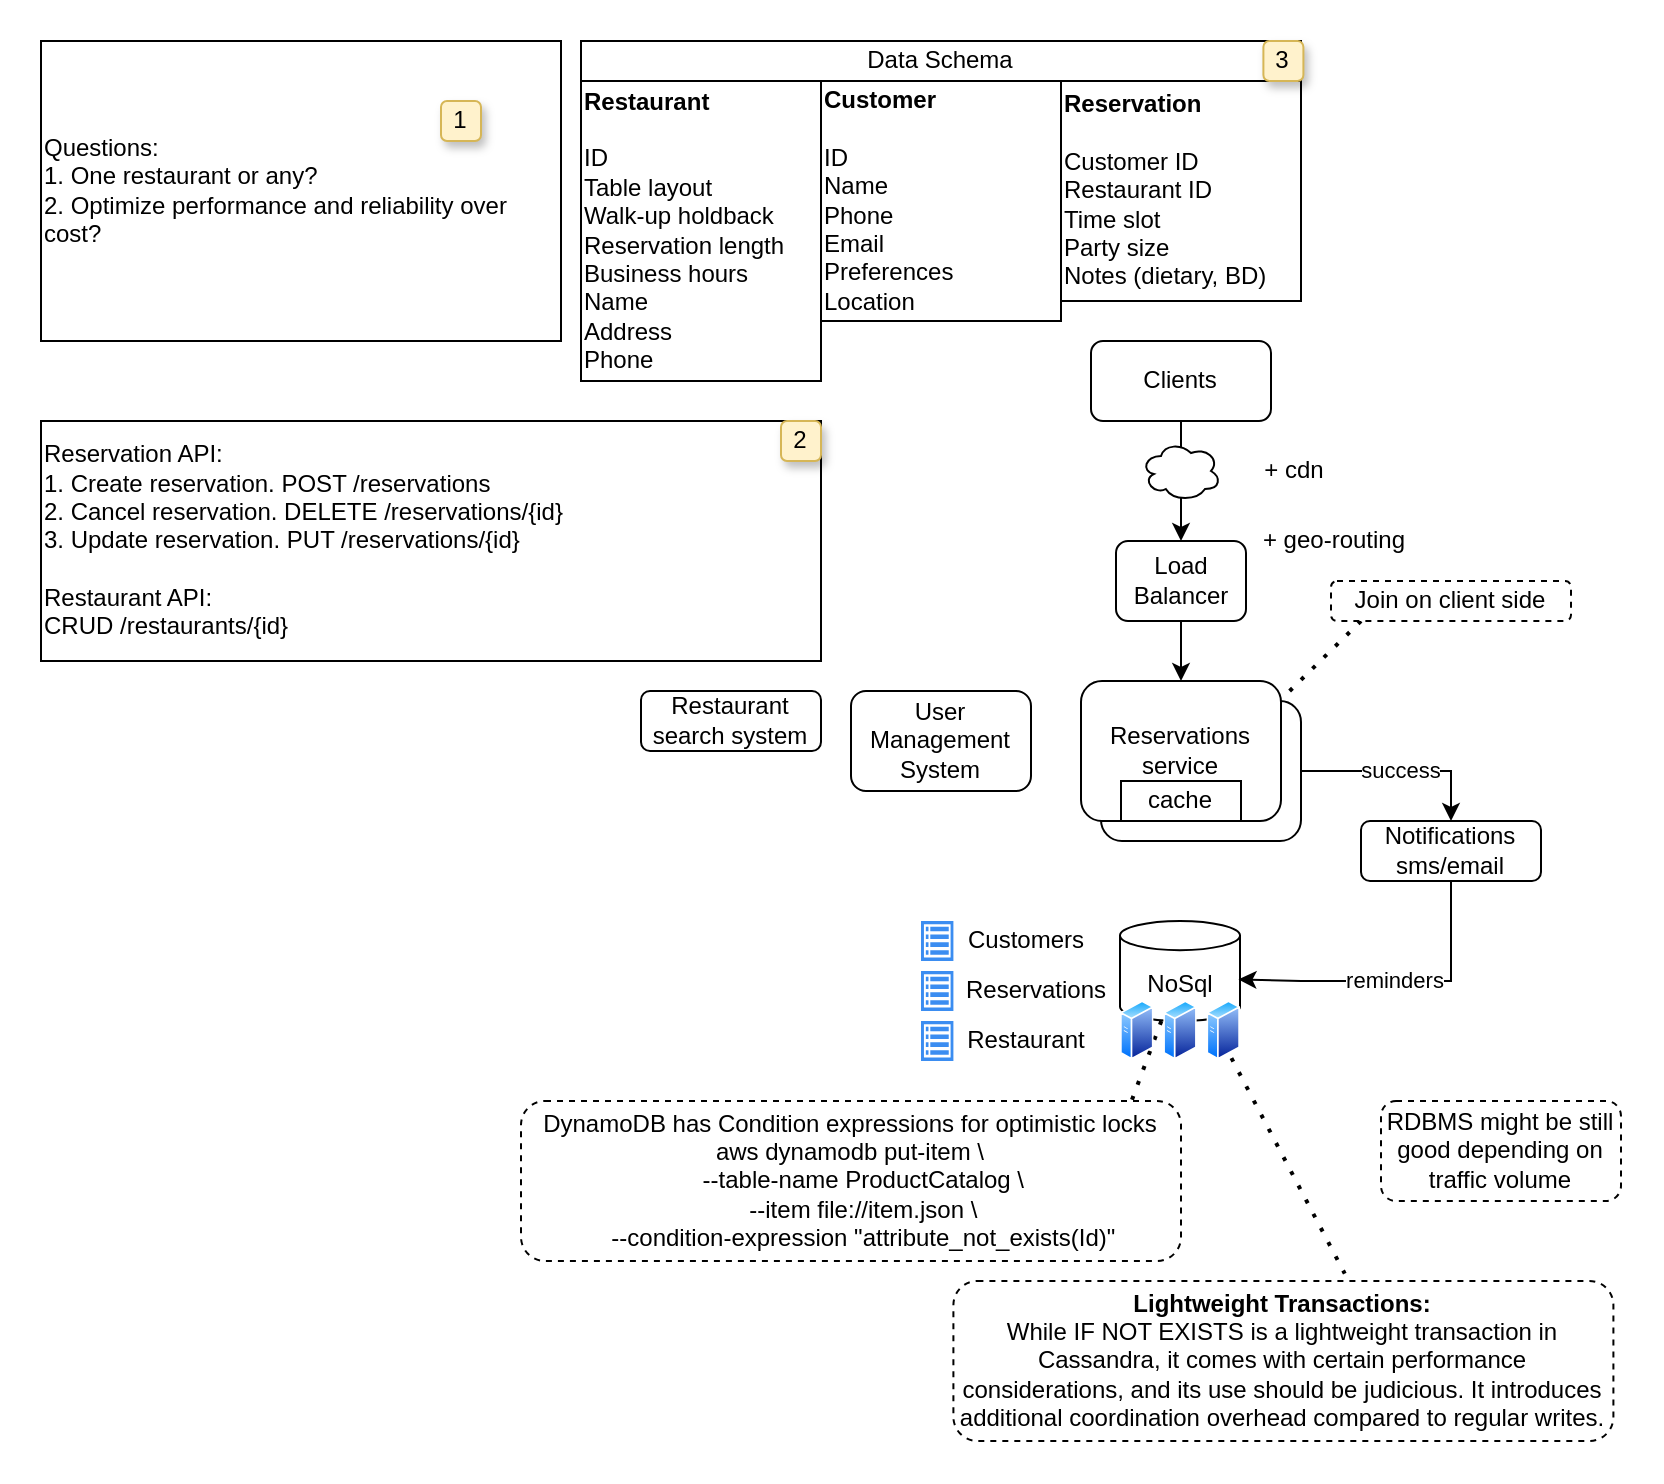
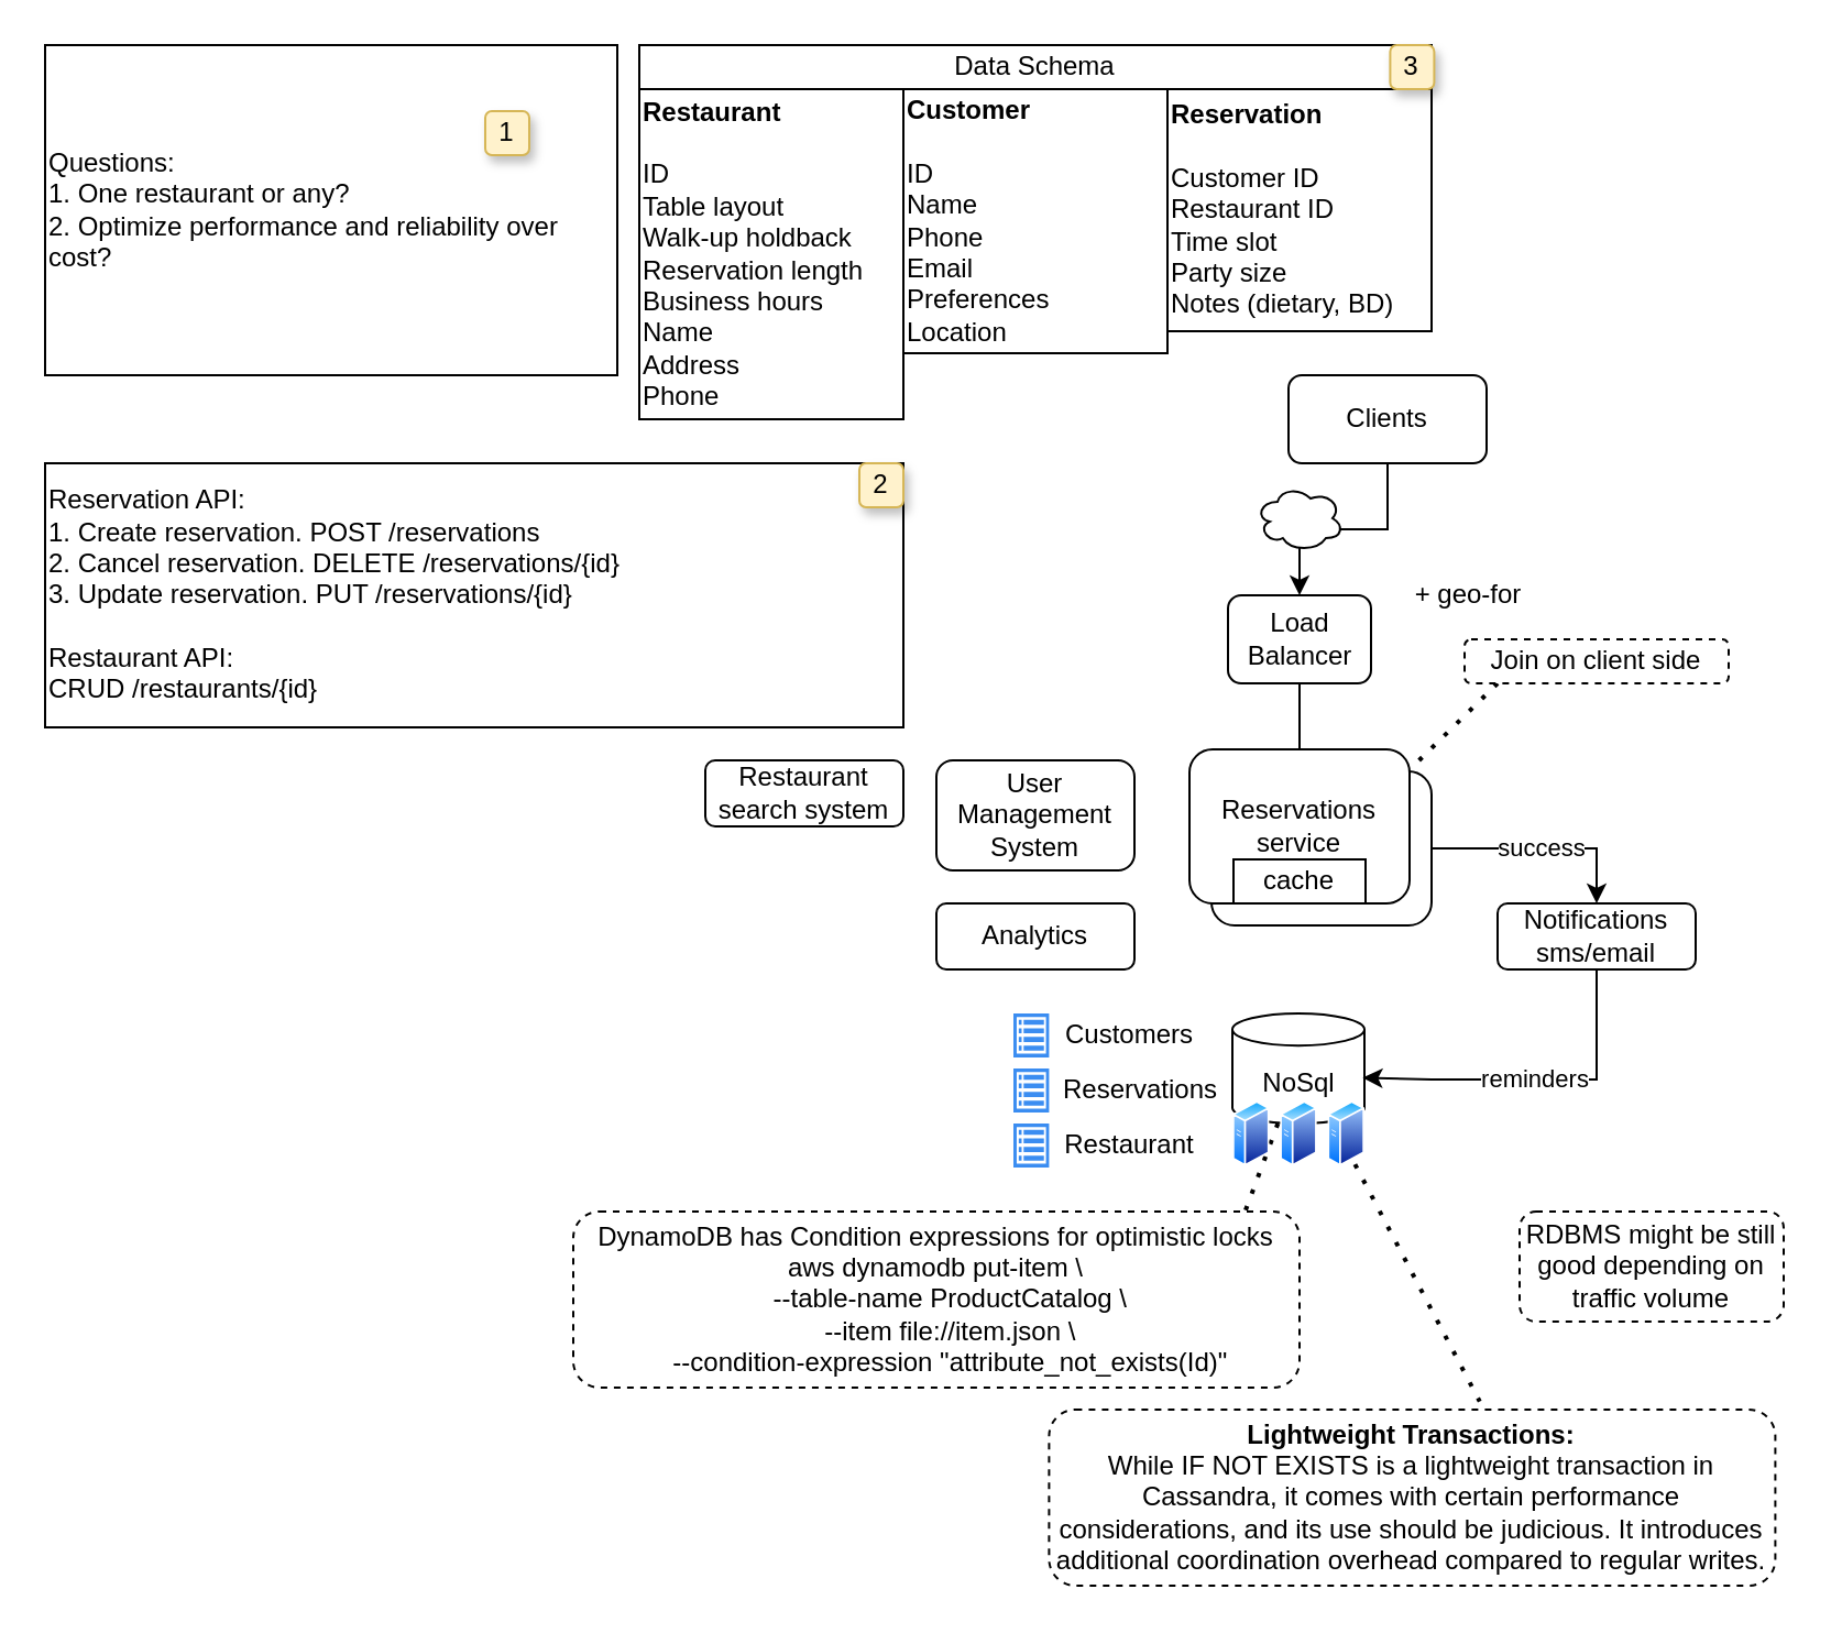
- <mxCell id="8" value="Clients" style="rounded=1;whiteSpace=wrap;html=1;" vertex="1" parent="1"><mxGeometry x="545" y="170" width="90" height="40" as="geometry" /></mxCell>
+ <mxCell id="8" value="Clients" style="rounded=1;whiteSpace=wrap;html=1;" vertex="1" parent="1"><mxGeometry x="585" y="170" width="90" height="40" as="geometry" /></mxCell>
- <mxCell id="33" value="+ cdn" style="text;html=1;strokeColor=none;fillColor=none;align=center;verticalAlign=middle;whiteSpace=wrap;rounded=0;" vertex="1" parent="1"><mxGeometry x="622.5" y="220" width="47.5" height="30" as="geometry" /></mxCell>
- <mxCell id="32" value="+ geo-routing" style="text;html=1;strokeColor=none;fillColor=none;align=center;verticalAlign=middle;whiteSpace=wrap;rounded=0;" vertex="1" parent="1"><mxGeometry x="622.5" y="255" width="87.5" height="30" as="geometry" /></mxCell>
+ <mxCell id="32" value="+ geo-for" style="text;html=1;strokeColor=none;fillColor=none;align=center;verticalAlign=middle;whiteSpace=wrap;rounded=0;" vertex="1" parent="1"><mxGeometry x="622.5" y="255" width="87.5" height="30" as="geometry" /></mxCell>
- <mxCell id="10" value="" style="edgeStyle=orthogonalEdgeStyle;rounded=0;orthogonalLoop=1;jettySize=auto;html=1;" edge="1" parent="1" source="11" target="21"><mxGeometry relative="1" as="geometry" /></mxCell>
+ <mxCell id="10" value="" style="edgeStyle=orthogonalEdgeStyle;rounded=0;orthogonalLoop=1;jettySize=auto;html=1;endArrow=none;" edge="1" parent="1" source="11" target="21"><mxGeometry relative="1" as="geometry" /></mxCell>
+ <mxCell id="12" value="Analytics" style="rounded=1;whiteSpace=wrap;html=1;" vertex="1" parent="1"><mxGeometry x="425" y="410" width="90" height="30" as="geometry" /></mxCell>
